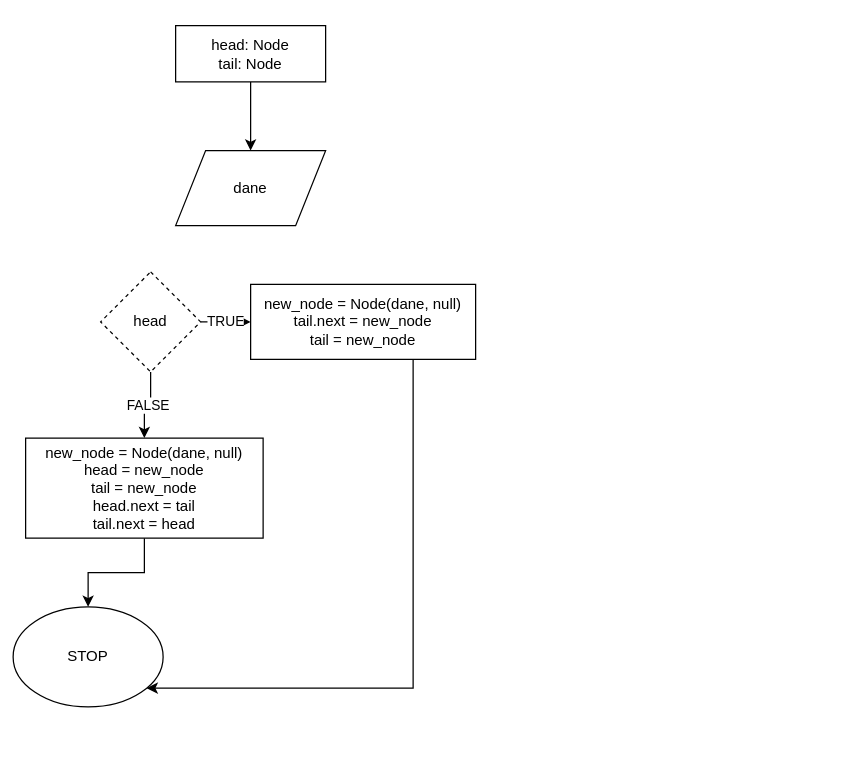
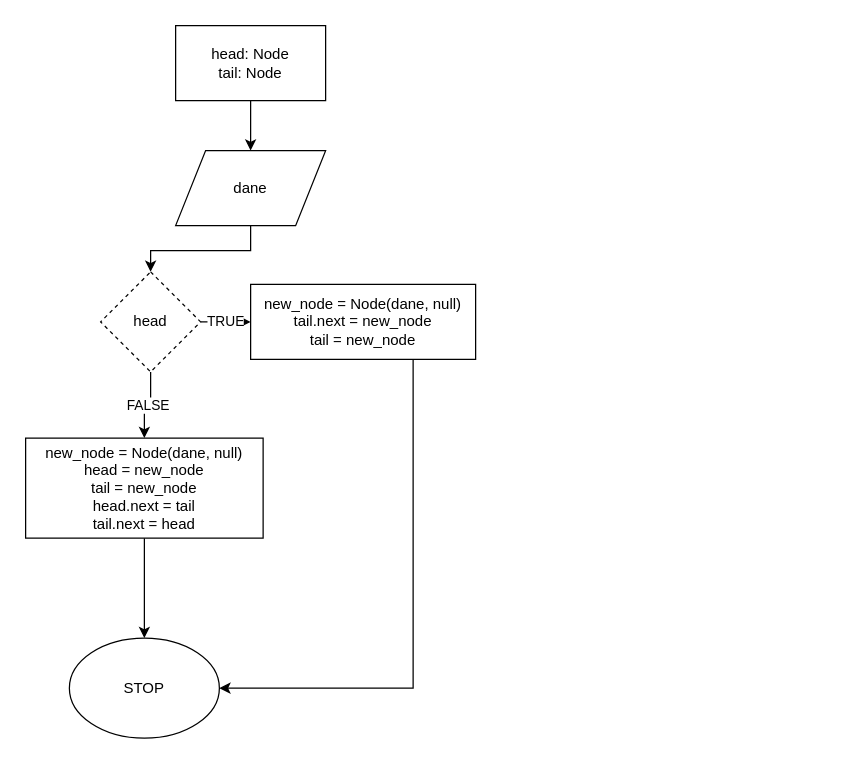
- <mxCell id="4" value="head: Node&lt;br&gt;tail: Node" style="rounded=0;whiteSpace=wrap;html=1;" parent="1" vertex="1"><mxGeometry x="140" y="20" width="120" height="45" as="geometry" /></mxCell>
+ <mxCell id="4" value="head: Node&lt;br&gt;tail: Node" style="rounded=0;whiteSpace=wrap;html=1;" parent="1" vertex="1"><mxGeometry x="140" y="20" width="120" height="60" as="geometry" /></mxCell>
+ <mxCell id="5" value="" style="edgeStyle=orthogonalEdgeStyle;rounded=0;orthogonalLoop=1;jettySize=auto;html=1;entryX=0.5;entryY=0;entryDx=0;entryDy=0;" parent="1" source="6" target="9" edge="1"><mxGeometry relative="1" as="geometry"><mxPoint x="200" y="220" as="targetPoint" /></mxGeometry></mxCell>
- <mxCell id="13" value="STOP" style="ellipse;whiteSpace=wrap;html=1;" parent="1" vertex="1"><mxGeometry x="10" y="485" width="120" height="80" as="geometry" /></mxCell>
+ <mxCell id="13" value="STOP" style="ellipse;whiteSpace=wrap;html=1;" parent="1" vertex="1"><mxGeometry x="55" y="510" width="120" height="80" as="geometry" /></mxCell>
